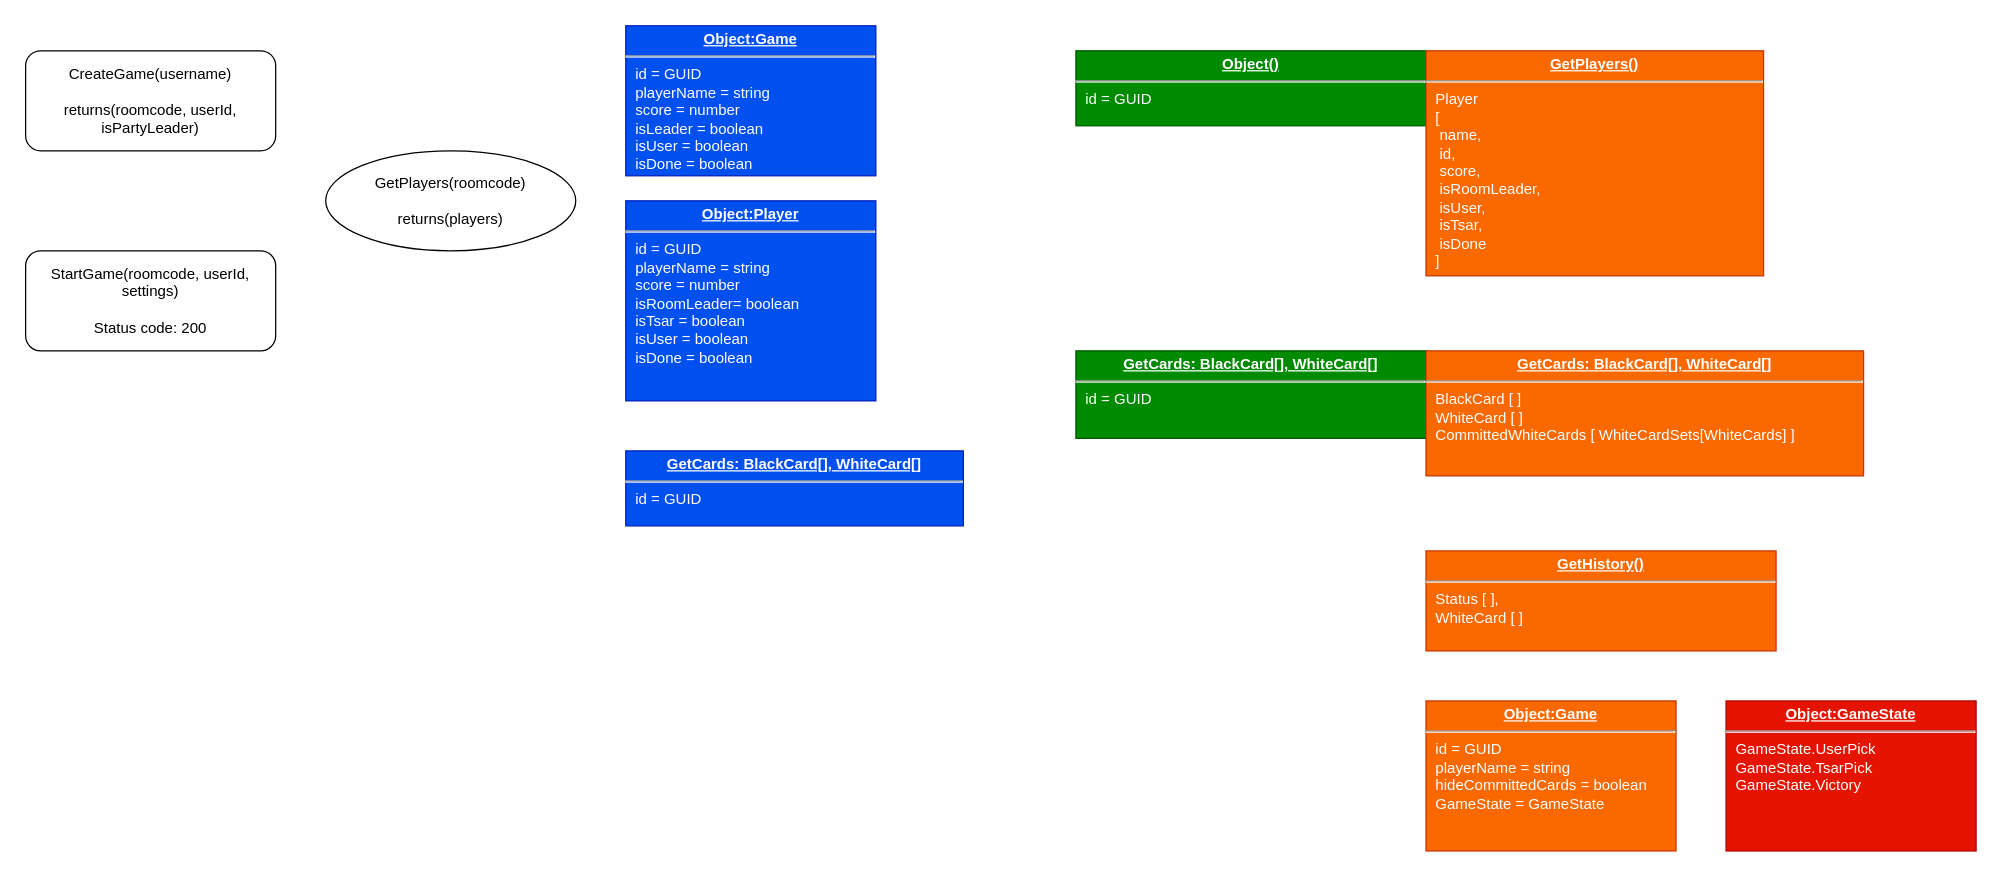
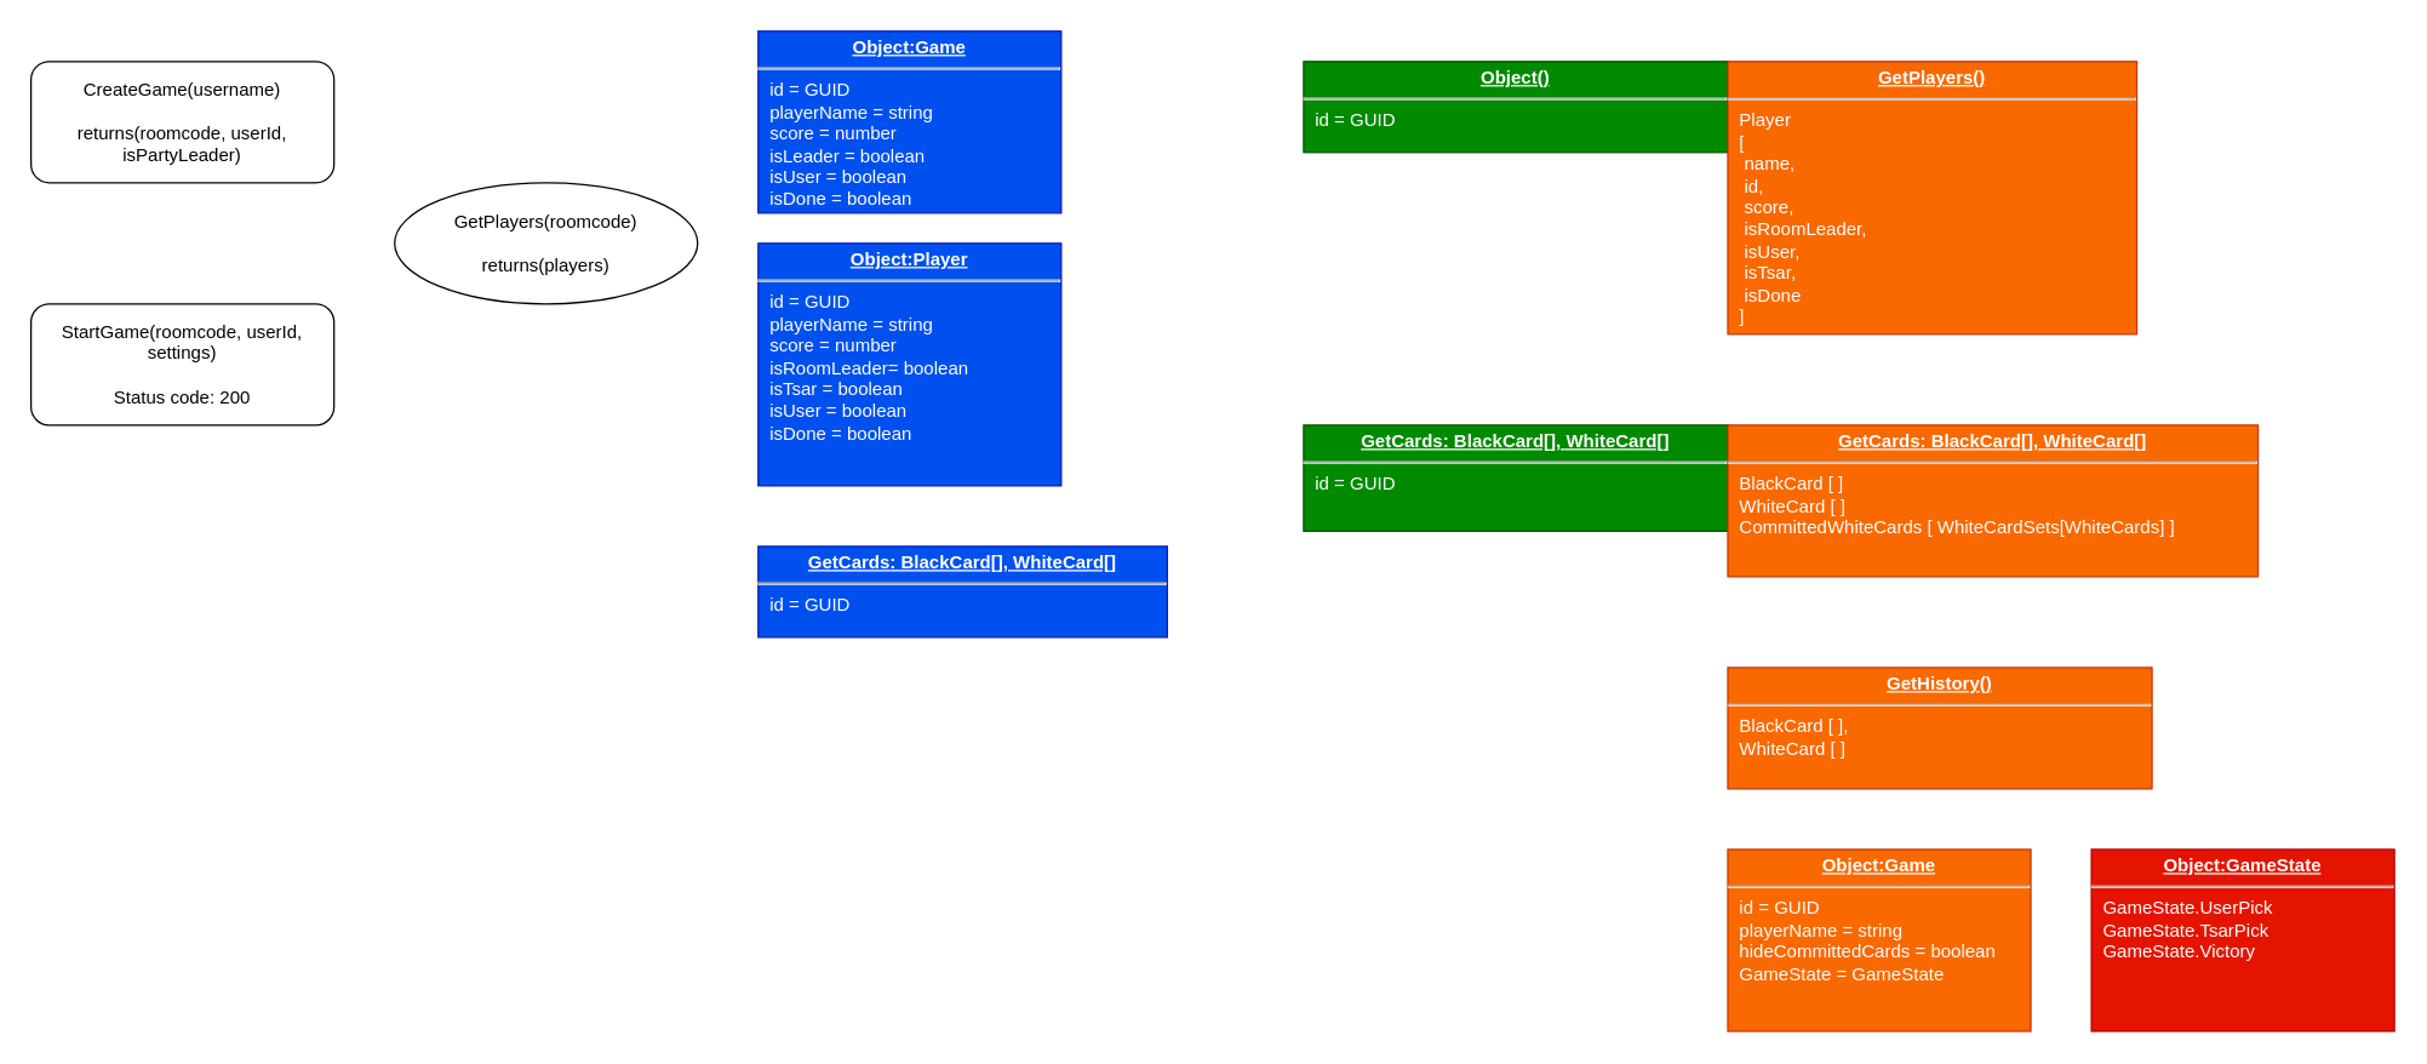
- <mxCell id="12" value="&lt;p style=&quot;margin: 0px ; margin-top: 4px ; text-align: center ; text-decoration: underline&quot;&gt;&lt;b&gt;GetHistory()&lt;/b&gt;&lt;/p&gt;&lt;hr&gt;&lt;p style=&quot;margin: 0px ; margin-left: 8px&quot;&gt;Status [ ],&lt;/p&gt;&lt;p style=&quot;margin: 0px ; margin-left: 8px&quot;&gt;WhiteCard [ ]&lt;/p&gt;" style="verticalAlign=top;align=left;overflow=fill;fontSize=12;fontFamily=Helvetica;html=1;fillColor=#fa6800;strokeColor=#C73500;fontColor=#ffffff;" vertex="1" parent="1"><mxGeometry x="1140" y="440" width="280" height="80" as="geometry" /></mxCell>
+ <mxCell id="12" value="&lt;p style=&quot;margin: 0px ; margin-top: 4px ; text-align: center ; text-decoration: underline&quot;&gt;&lt;b&gt;GetHistory()&lt;/b&gt;&lt;/p&gt;&lt;hr&gt;&lt;p style=&quot;margin: 0px ; margin-left: 8px&quot;&gt;BlackCard [ ],&lt;/p&gt;&lt;p style=&quot;margin: 0px ; margin-left: 8px&quot;&gt;WhiteCard [ ]&lt;/p&gt;" style="verticalAlign=top;align=left;overflow=fill;fontSize=12;fontFamily=Helvetica;html=1;fillColor=#fa6800;strokeColor=#C73500;fontColor=#ffffff;" vertex="1" parent="1"><mxGeometry x="1140" y="440" width="280" height="80" as="geometry" /></mxCell>
